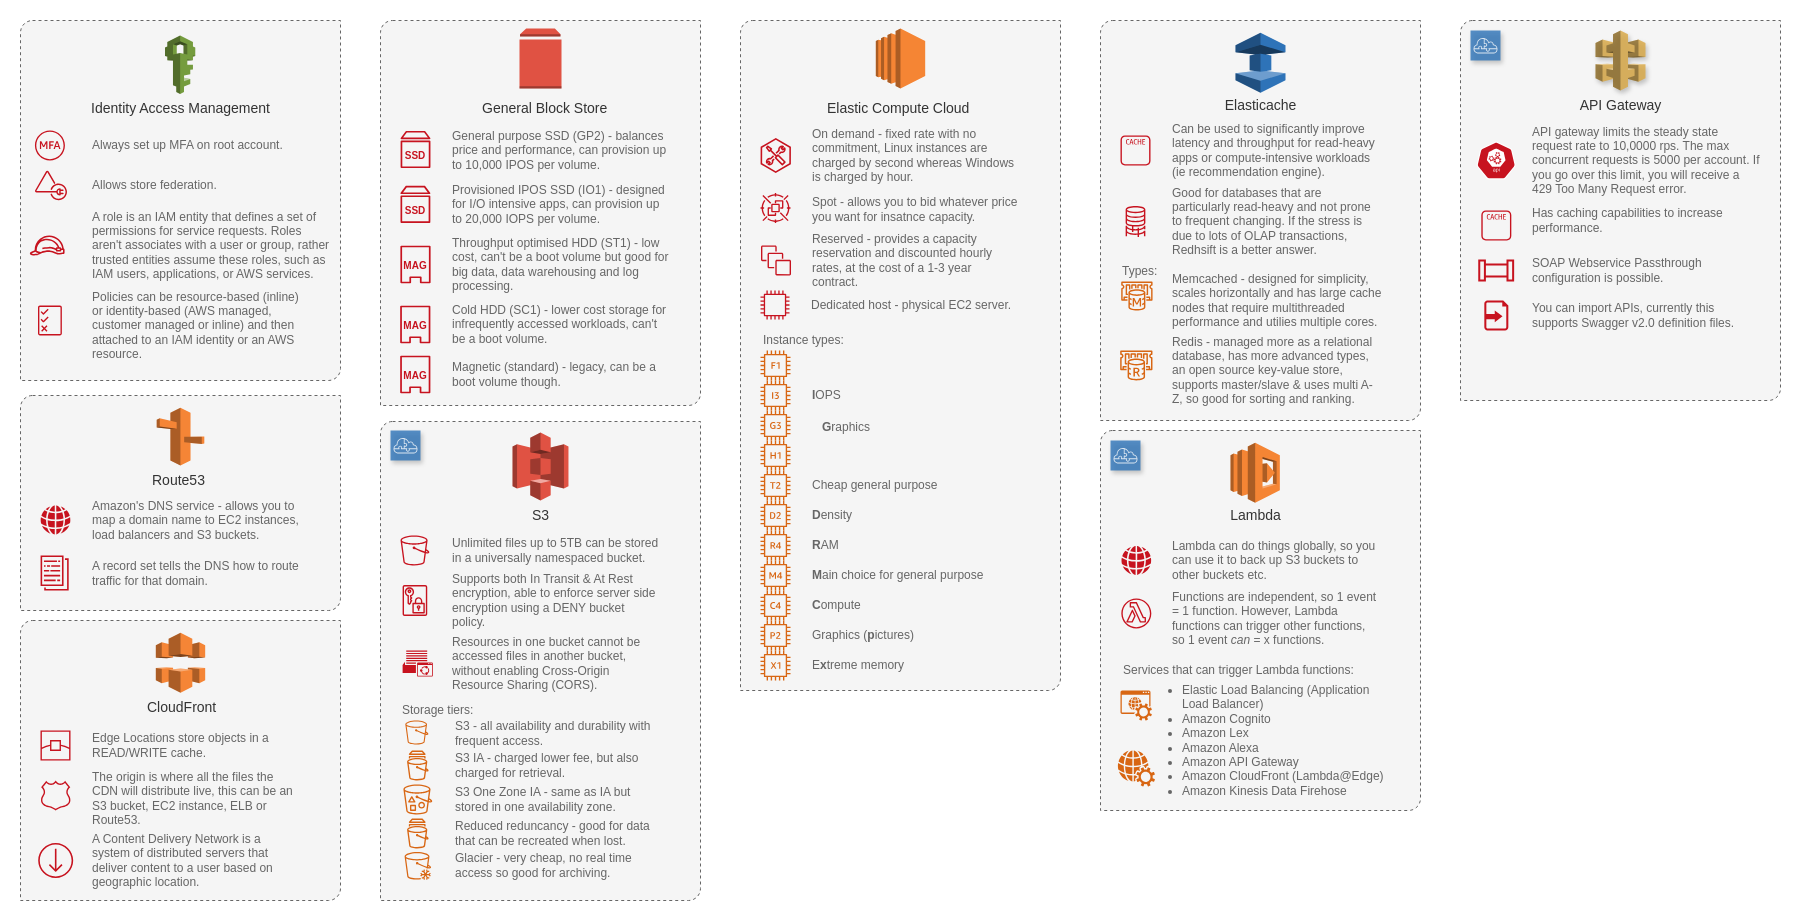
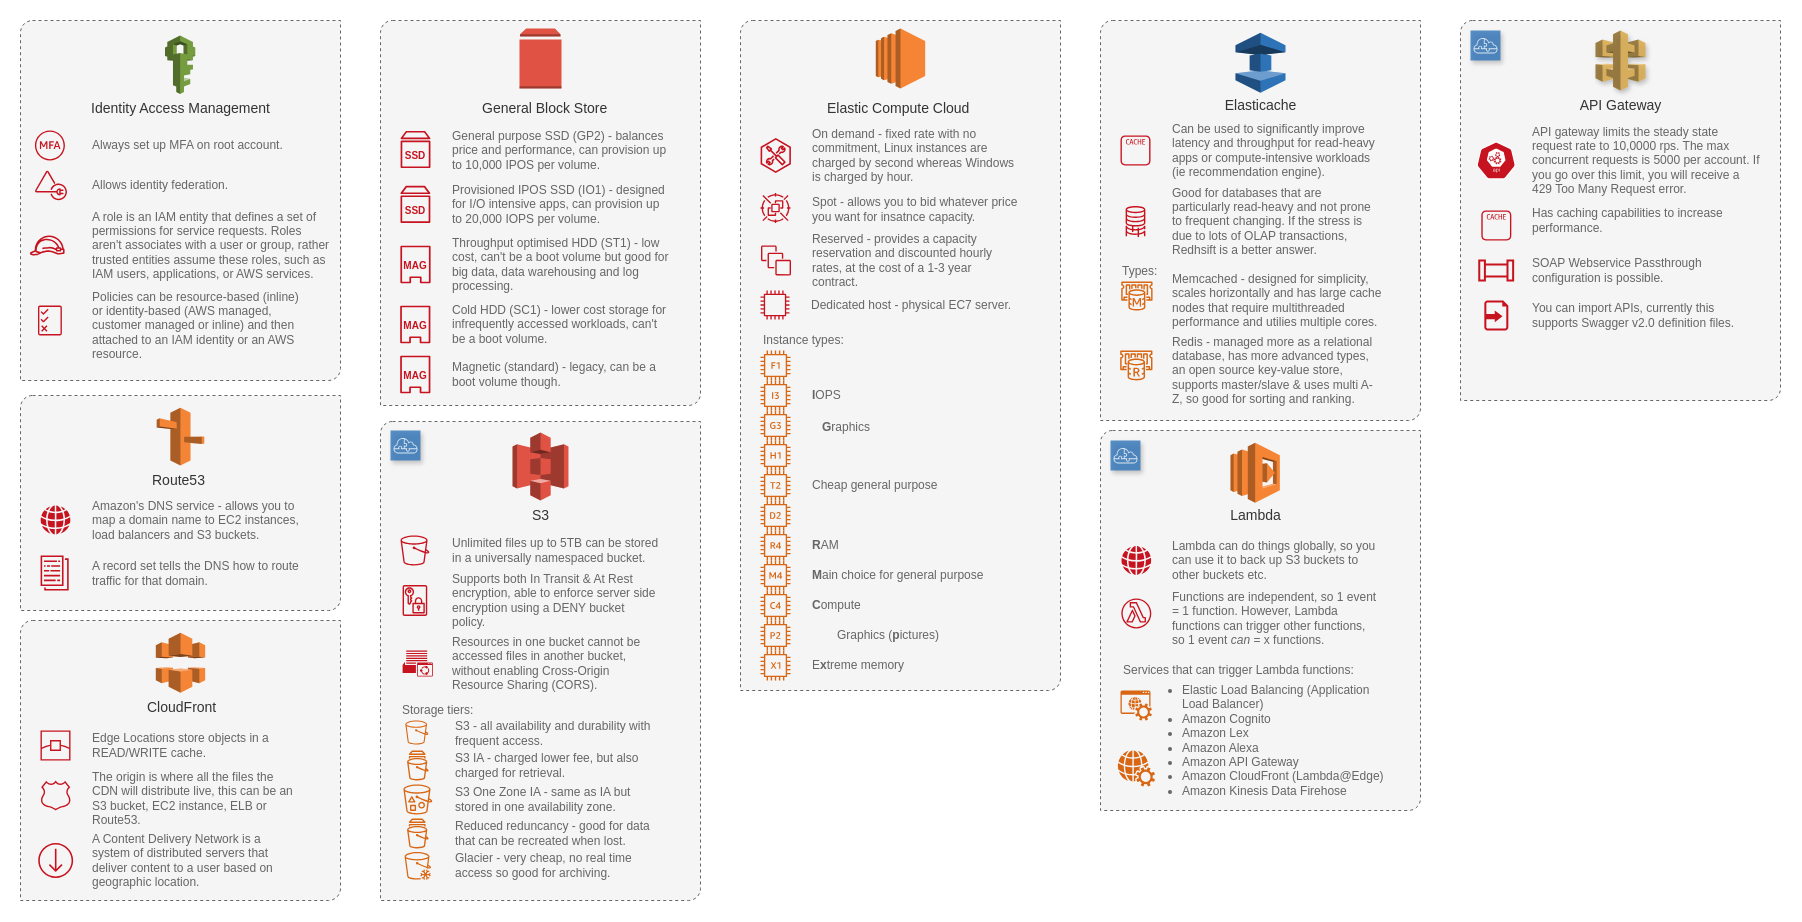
- <mxCell id="9" value="Allows store federation." style="text;html=1;strokeColor=none;fillColor=none;align=left;verticalAlign=middle;whiteSpace=wrap;rounded=0;fontColor=#666666;" parent="3" vertex="1"><mxGeometry x="70" y="155" width="210" height="20" as="geometry" /></mxCell>
+ <mxCell id="9" value="Allows identity federation." style="text;html=1;strokeColor=none;fillColor=none;align=left;verticalAlign=middle;whiteSpace=wrap;rounded=0;fontColor=#666666;" parent="3" vertex="1"><mxGeometry x="70" y="155" width="210" height="20" as="geometry" /></mxCell>
- <mxCell id="85" value="Dedicated host - physical EC2 server." style="text;html=1;strokeColor=none;fillColor=none;align=left;verticalAlign=middle;whiteSpace=wrap;rounded=0;fontColor=#666666;" parent="84" vertex="1"><mxGeometry x="49" y="3.25" width="210" height="22.5" as="geometry" /></mxCell>
+ <mxCell id="85" value="Dedicated host - physical EC7 server." style="text;html=1;strokeColor=none;fillColor=none;align=left;verticalAlign=middle;whiteSpace=wrap;rounded=0;fontColor=#666666;" parent="84" vertex="1"><mxGeometry x="49" y="3.25" width="210" height="22.5" as="geometry" /></mxCell>
- <mxCell id="72" value="&lt;b&gt;D&lt;/b&gt;ensity" style="text;html=1;strokeColor=none;fillColor=none;align=left;verticalAlign=middle;whiteSpace=wrap;rounded=0;fontColor=#666666;" parent="52" vertex="1"><mxGeometry x="70" y="485" width="210" height="20" as="geometry" /></mxCell>
- <mxCell id="80" value="Graphics (&lt;b&gt;p&lt;/b&gt;ictures)" style="text;html=1;strokeColor=none;fillColor=none;align=left;verticalAlign=middle;whiteSpace=wrap;rounded=0;fontColor=#666666;" parent="52" vertex="1"><mxGeometry x="70" y="605" width="210" height="20" as="geometry" /></mxCell>
+ <mxCell id="80" value="Graphics (&lt;b&gt;p&lt;/b&gt;ictures)" style="text;html=1;strokeColor=none;fillColor=none;align=left;verticalAlign=middle;whiteSpace=wrap;rounded=0;fontColor=#666666;" parent="52" vertex="1"><mxGeometry x="95" y="605" width="210" height="20" as="geometry" /></mxCell>
